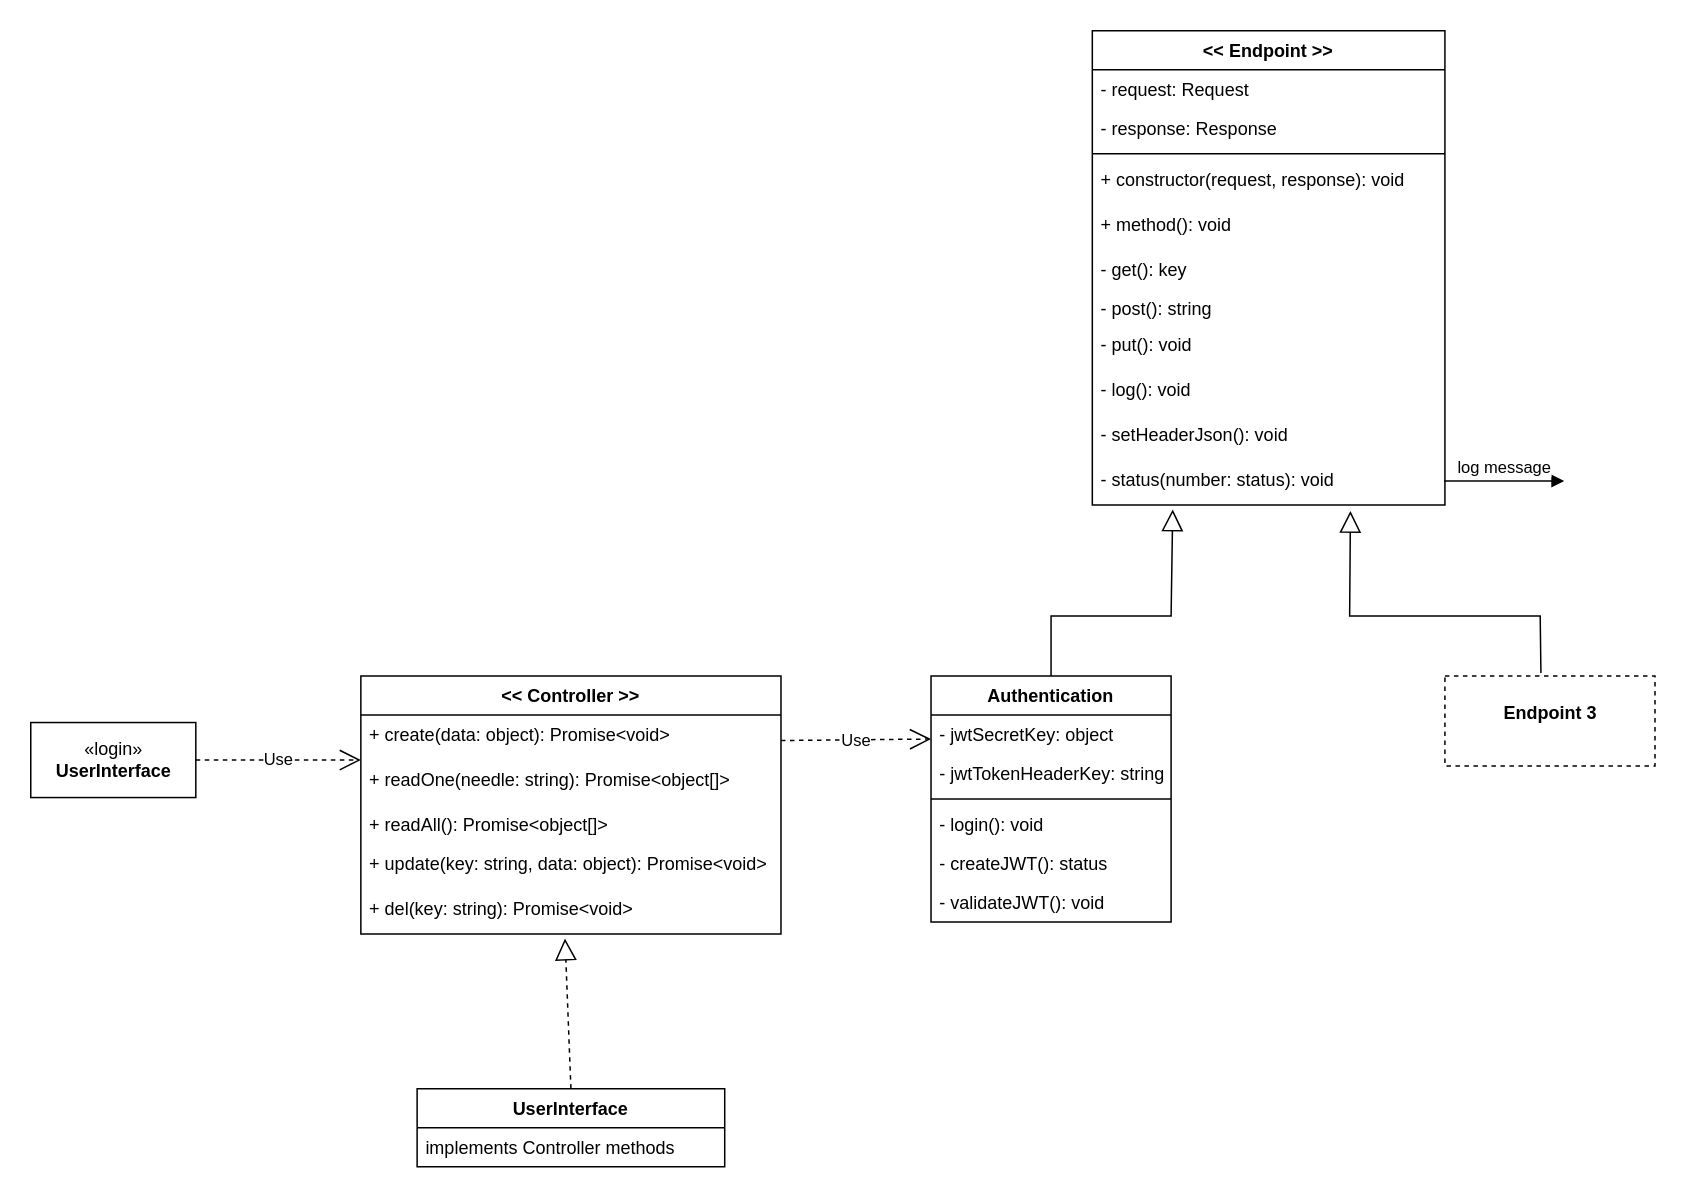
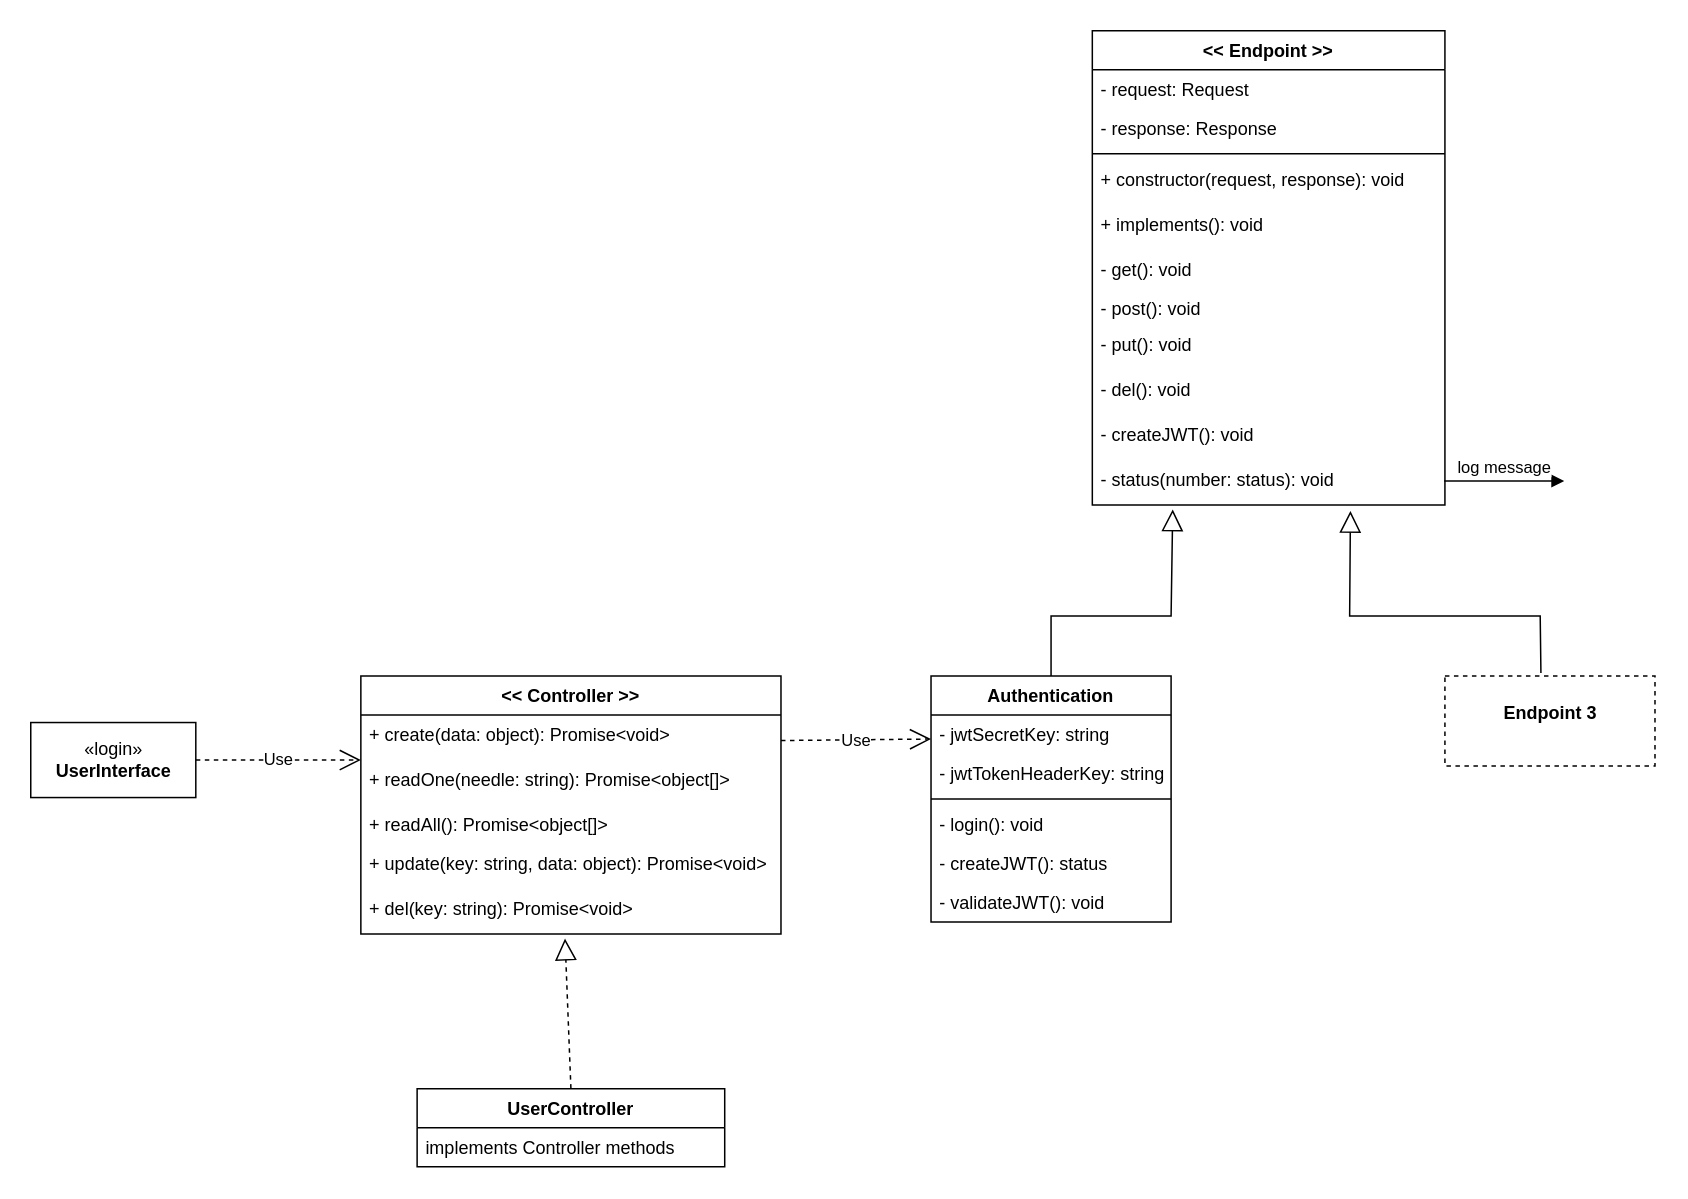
- <mxCell id="7" value="+ method(): void" style="text;strokeColor=none;fillColor=none;align=left;verticalAlign=top;spacingLeft=4;spacingRight=4;overflow=hidden;rotatable=0;points=[[0,0.5],[1,0.5]];portConstraint=eastwest;" vertex="1" parent="2"><mxGeometry y="116" width="235" height="30" as="geometry" /></mxCell>
+ <mxCell id="7" value="+ implements(): void" style="text;strokeColor=none;fillColor=none;align=left;verticalAlign=top;spacingLeft=4;spacingRight=4;overflow=hidden;rotatable=0;points=[[0,0.5],[1,0.5]];portConstraint=eastwest;" vertex="1" parent="2"><mxGeometry y="116" width="235" height="30" as="geometry" /></mxCell>
- <mxCell id="8" value="- get(): key" style="text;strokeColor=none;fillColor=none;align=left;verticalAlign=top;spacingLeft=4;spacingRight=4;overflow=hidden;rotatable=0;points=[[0,0.5],[1,0.5]];portConstraint=eastwest;" vertex="1" parent="2"><mxGeometry y="146" width="235" height="26" as="geometry" /></mxCell>
+ <mxCell id="8" value="- get(): void" style="text;strokeColor=none;fillColor=none;align=left;verticalAlign=top;spacingLeft=4;spacingRight=4;overflow=hidden;rotatable=0;points=[[0,0.5],[1,0.5]];portConstraint=eastwest;" vertex="1" parent="2"><mxGeometry y="146" width="235" height="26" as="geometry" /></mxCell>
- <mxCell id="9" value="- post(): string" style="text;strokeColor=none;fillColor=none;align=left;verticalAlign=top;spacingLeft=4;spacingRight=4;overflow=hidden;rotatable=0;points=[[0,0.5],[1,0.5]];portConstraint=eastwest;" vertex="1" parent="2"><mxGeometry y="172" width="235" height="24" as="geometry" /></mxCell>
+ <mxCell id="9" value="- post(): void" style="text;strokeColor=none;fillColor=none;align=left;verticalAlign=top;spacingLeft=4;spacingRight=4;overflow=hidden;rotatable=0;points=[[0,0.5],[1,0.5]];portConstraint=eastwest;" vertex="1" parent="2"><mxGeometry y="172" width="235" height="24" as="geometry" /></mxCell>
- <mxCell id="11" value="- log(): void" style="text;strokeColor=none;fillColor=none;align=left;verticalAlign=top;spacingLeft=4;spacingRight=4;overflow=hidden;rotatable=0;points=[[0,0.5],[1,0.5]];portConstraint=eastwest;" vertex="1" parent="2"><mxGeometry y="226" width="235" height="30" as="geometry" /></mxCell>
+ <mxCell id="11" value="- del(): void" style="text;strokeColor=none;fillColor=none;align=left;verticalAlign=top;spacingLeft=4;spacingRight=4;overflow=hidden;rotatable=0;points=[[0,0.5],[1,0.5]];portConstraint=eastwest;" vertex="1" parent="2"><mxGeometry y="226" width="235" height="30" as="geometry" /></mxCell>
- <mxCell id="12" value="- setHeaderJson(): void" style="text;strokeColor=none;fillColor=none;align=left;verticalAlign=top;spacingLeft=4;spacingRight=4;overflow=hidden;rotatable=0;points=[[0,0.5],[1,0.5]];portConstraint=eastwest;" vertex="1" parent="2"><mxGeometry y="256" width="235" height="30" as="geometry" /></mxCell>
+ <mxCell id="12" value="- createJWT(): void" style="text;strokeColor=none;fillColor=none;align=left;verticalAlign=top;spacingLeft=4;spacingRight=4;overflow=hidden;rotatable=0;points=[[0,0.5],[1,0.5]];portConstraint=eastwest;" vertex="1" parent="2"><mxGeometry y="256" width="235" height="30" as="geometry" /></mxCell>
- <mxCell id="18" value="- jwtSecretKey: object" style="text;strokeColor=none;fillColor=none;align=left;verticalAlign=top;spacingLeft=4;spacingRight=4;overflow=hidden;rotatable=0;points=[[0,0.5],[1,0.5]];portConstraint=eastwest;" vertex="1" parent="17"><mxGeometry y="26" width="160" height="26" as="geometry" /></mxCell>
+ <mxCell id="18" value="- jwtSecretKey: string" style="text;strokeColor=none;fillColor=none;align=left;verticalAlign=top;spacingLeft=4;spacingRight=4;overflow=hidden;rotatable=0;points=[[0,0.5],[1,0.5]];portConstraint=eastwest;" vertex="1" parent="17"><mxGeometry y="26" width="160" height="26" as="geometry" /></mxCell>
- <mxCell id="25" value="UserInterface" style="swimlane;fontStyle=1;align=center;verticalAlign=top;childLayout=stackLayout;horizontal=1;startSize=26;horizontalStack=0;resizeParent=1;resizeParentMax=0;resizeLast=0;collapsible=1;marginBottom=0;" vertex="1" parent="1"><mxGeometry x="277.5" y="725" width="205" height="52" as="geometry" /></mxCell>
+ <mxCell id="25" value="UserController" style="swimlane;fontStyle=1;align=center;verticalAlign=top;childLayout=stackLayout;horizontal=1;startSize=26;horizontalStack=0;resizeParent=1;resizeParentMax=0;resizeLast=0;collapsible=1;marginBottom=0;" vertex="1" parent="1"><mxGeometry x="277.5" y="725" width="205" height="52" as="geometry" /></mxCell>
